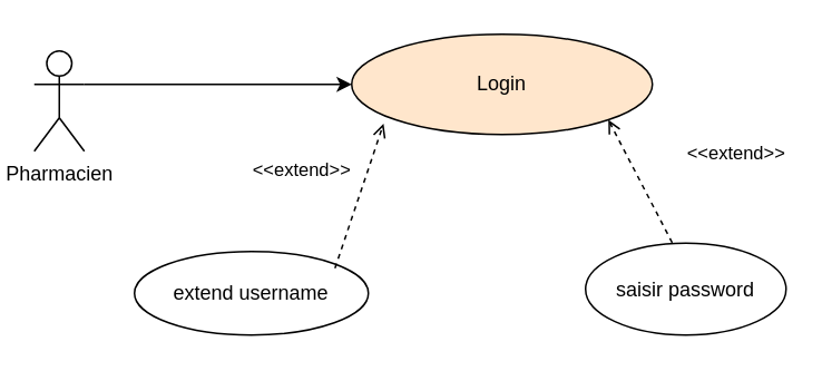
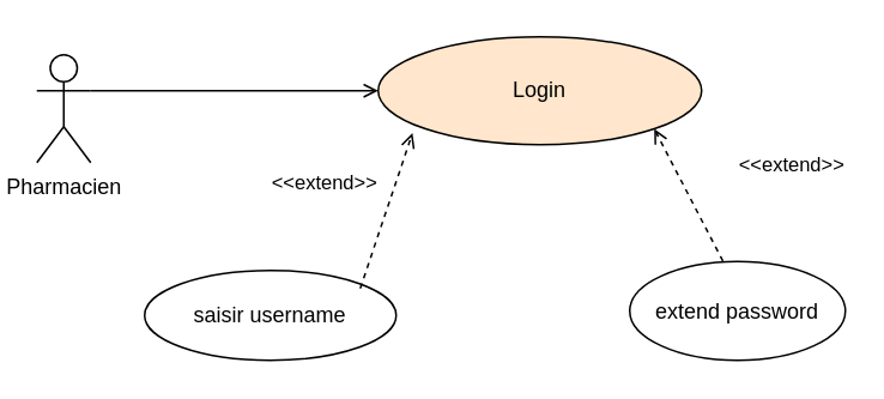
- <mxCell id="4" value="" style="endArrow=classic;html=1;exitX=1;exitY=0.333;exitDx=0;exitDy=0;exitPerimeter=0;" edge="1" parent="1" source="2" target="3"><mxGeometry width="50" height="50" relative="1" as="geometry"><mxPoint x="260" y="190" as="sourcePoint" /><mxPoint x="310" y="140" as="targetPoint" /></mxGeometry></mxCell>
+ <mxCell id="4" value="" style="endArrow=open;html=1;exitX=1;exitY=0.333;exitDx=0;exitDy=0;exitPerimeter=0;" edge="1" parent="1" source="2" target="3"><mxGeometry width="50" height="50" relative="1" as="geometry"><mxPoint x="260" y="190" as="sourcePoint" /><mxPoint x="310" y="140" as="targetPoint" /></mxGeometry></mxCell>
- <mxCell id="6" value="saisir password" style="ellipse;whiteSpace=wrap;html=1;" vertex="1" parent="1"><mxGeometry x="350" y="145" width="120" height="55" as="geometry" /></mxCell>
+ <mxCell id="6" value="extend password" style="ellipse;whiteSpace=wrap;html=1;" vertex="1" parent="1"><mxGeometry x="350" y="145" width="120" height="55" as="geometry" /></mxCell>
- <mxCell id="5" value="extend username" style="ellipse;whiteSpace=wrap;html=1;" vertex="1" parent="1"><mxGeometry x="80" y="150" width="140" height="50" as="geometry" /></mxCell>
+ <mxCell id="5" value="saisir username" style="ellipse;whiteSpace=wrap;html=1;" vertex="1" parent="1"><mxGeometry x="80" y="150" width="140" height="50" as="geometry" /></mxCell>
